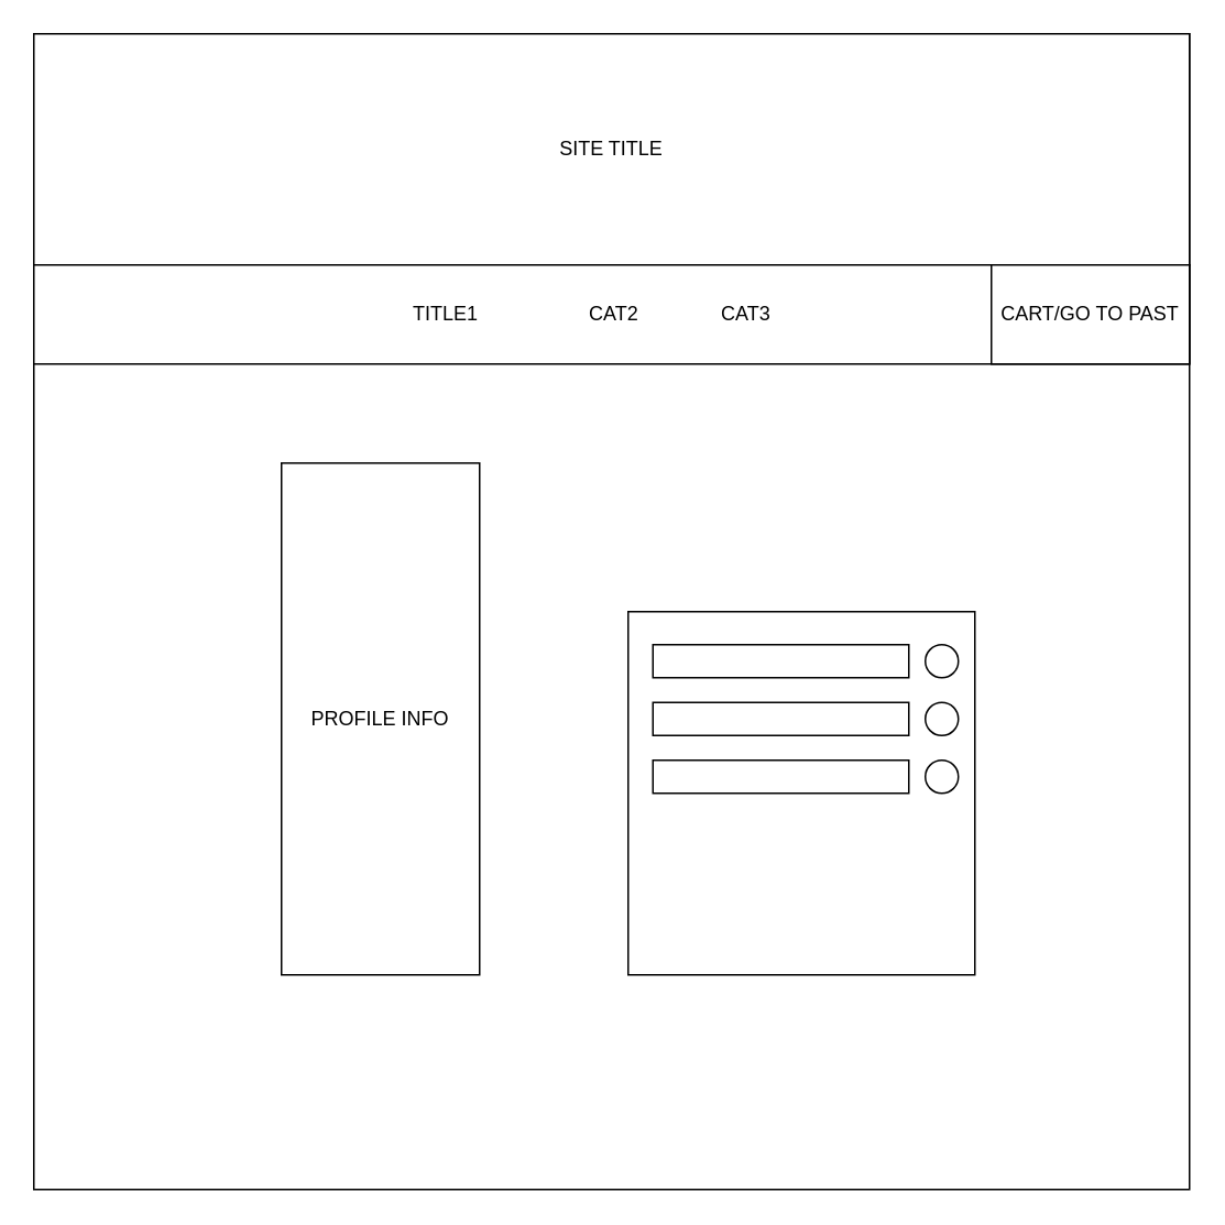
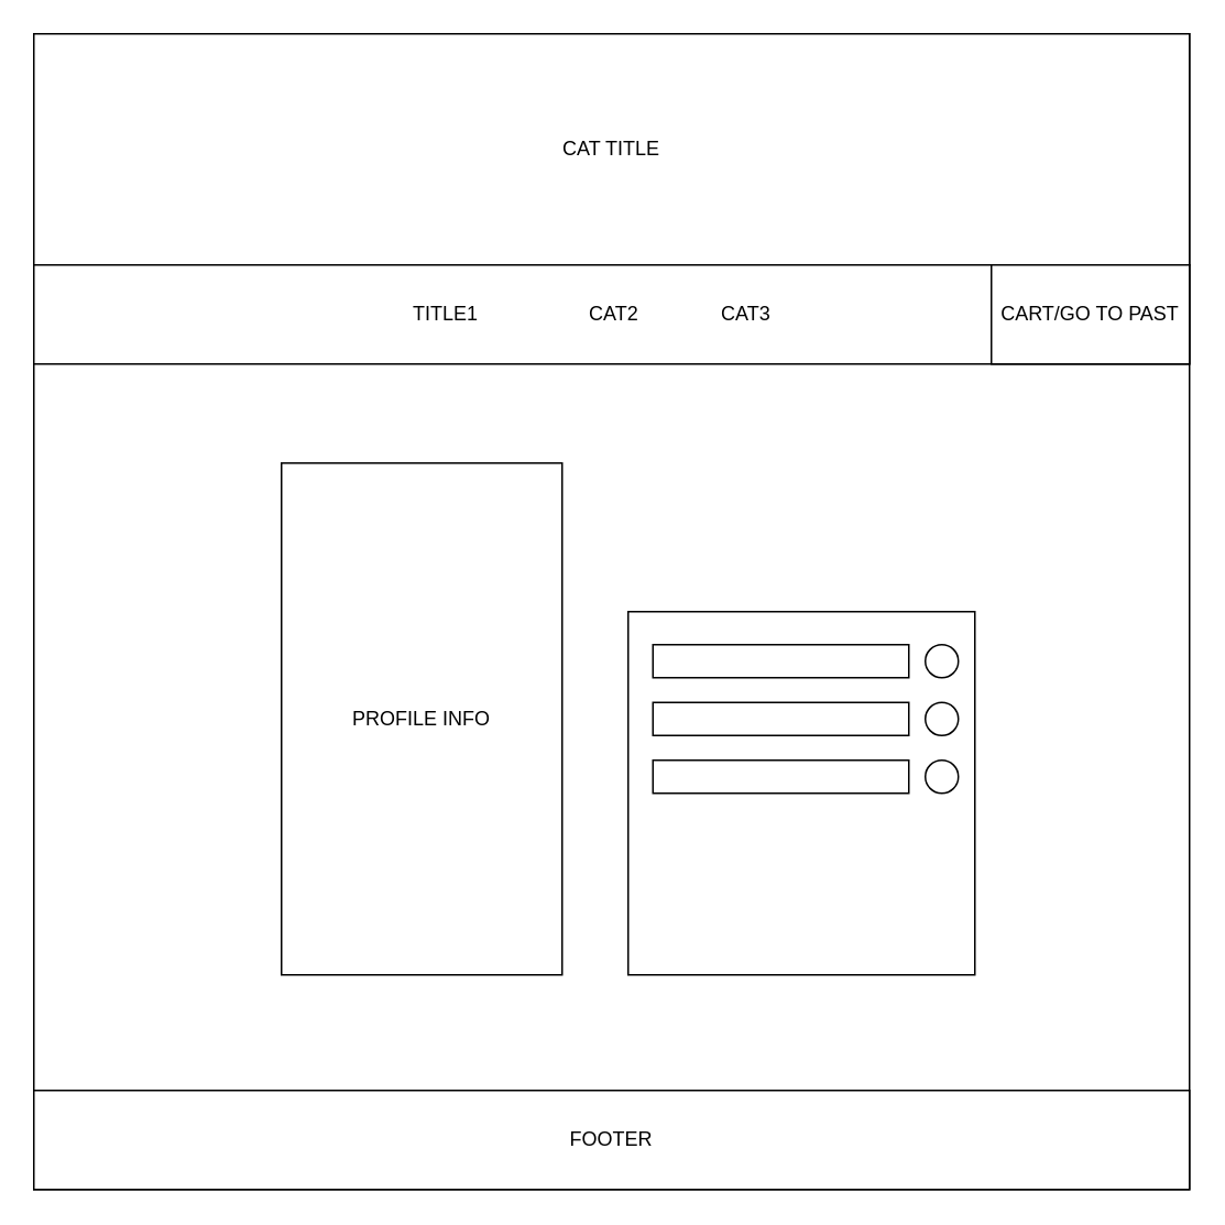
- <mxCell id="3" value="SITE TITLE" style="rounded=0;whiteSpace=wrap;html=1;" parent="1" vertex="1"><mxGeometry x="20" y="20" width="700" height="140" as="geometry" /></mxCell>
+ <mxCell id="3" value="CAT TITLE" style="rounded=0;whiteSpace=wrap;html=1;" parent="1" vertex="1"><mxGeometry x="20" y="20" width="700" height="140" as="geometry" /></mxCell>
- <mxCell id="6" value="PROFILE INFO" style="rounded=0;whiteSpace=wrap;html=1;" parent="1" vertex="1"><mxGeometry x="170" y="280" width="120" height="310" as="geometry" /></mxCell>
+ <mxCell id="6" value="PROFILE INFO" style="rounded=0;whiteSpace=wrap;html=1;" parent="1" vertex="1"><mxGeometry x="170" y="280" width="170" height="310" as="geometry" /></mxCell>
+ <mxCell id="7" value="FOOTER" style="rounded=0;whiteSpace=wrap;html=1;" parent="1" vertex="1"><mxGeometry x="20" y="660" width="700" height="60" as="geometry" /></mxCell>
